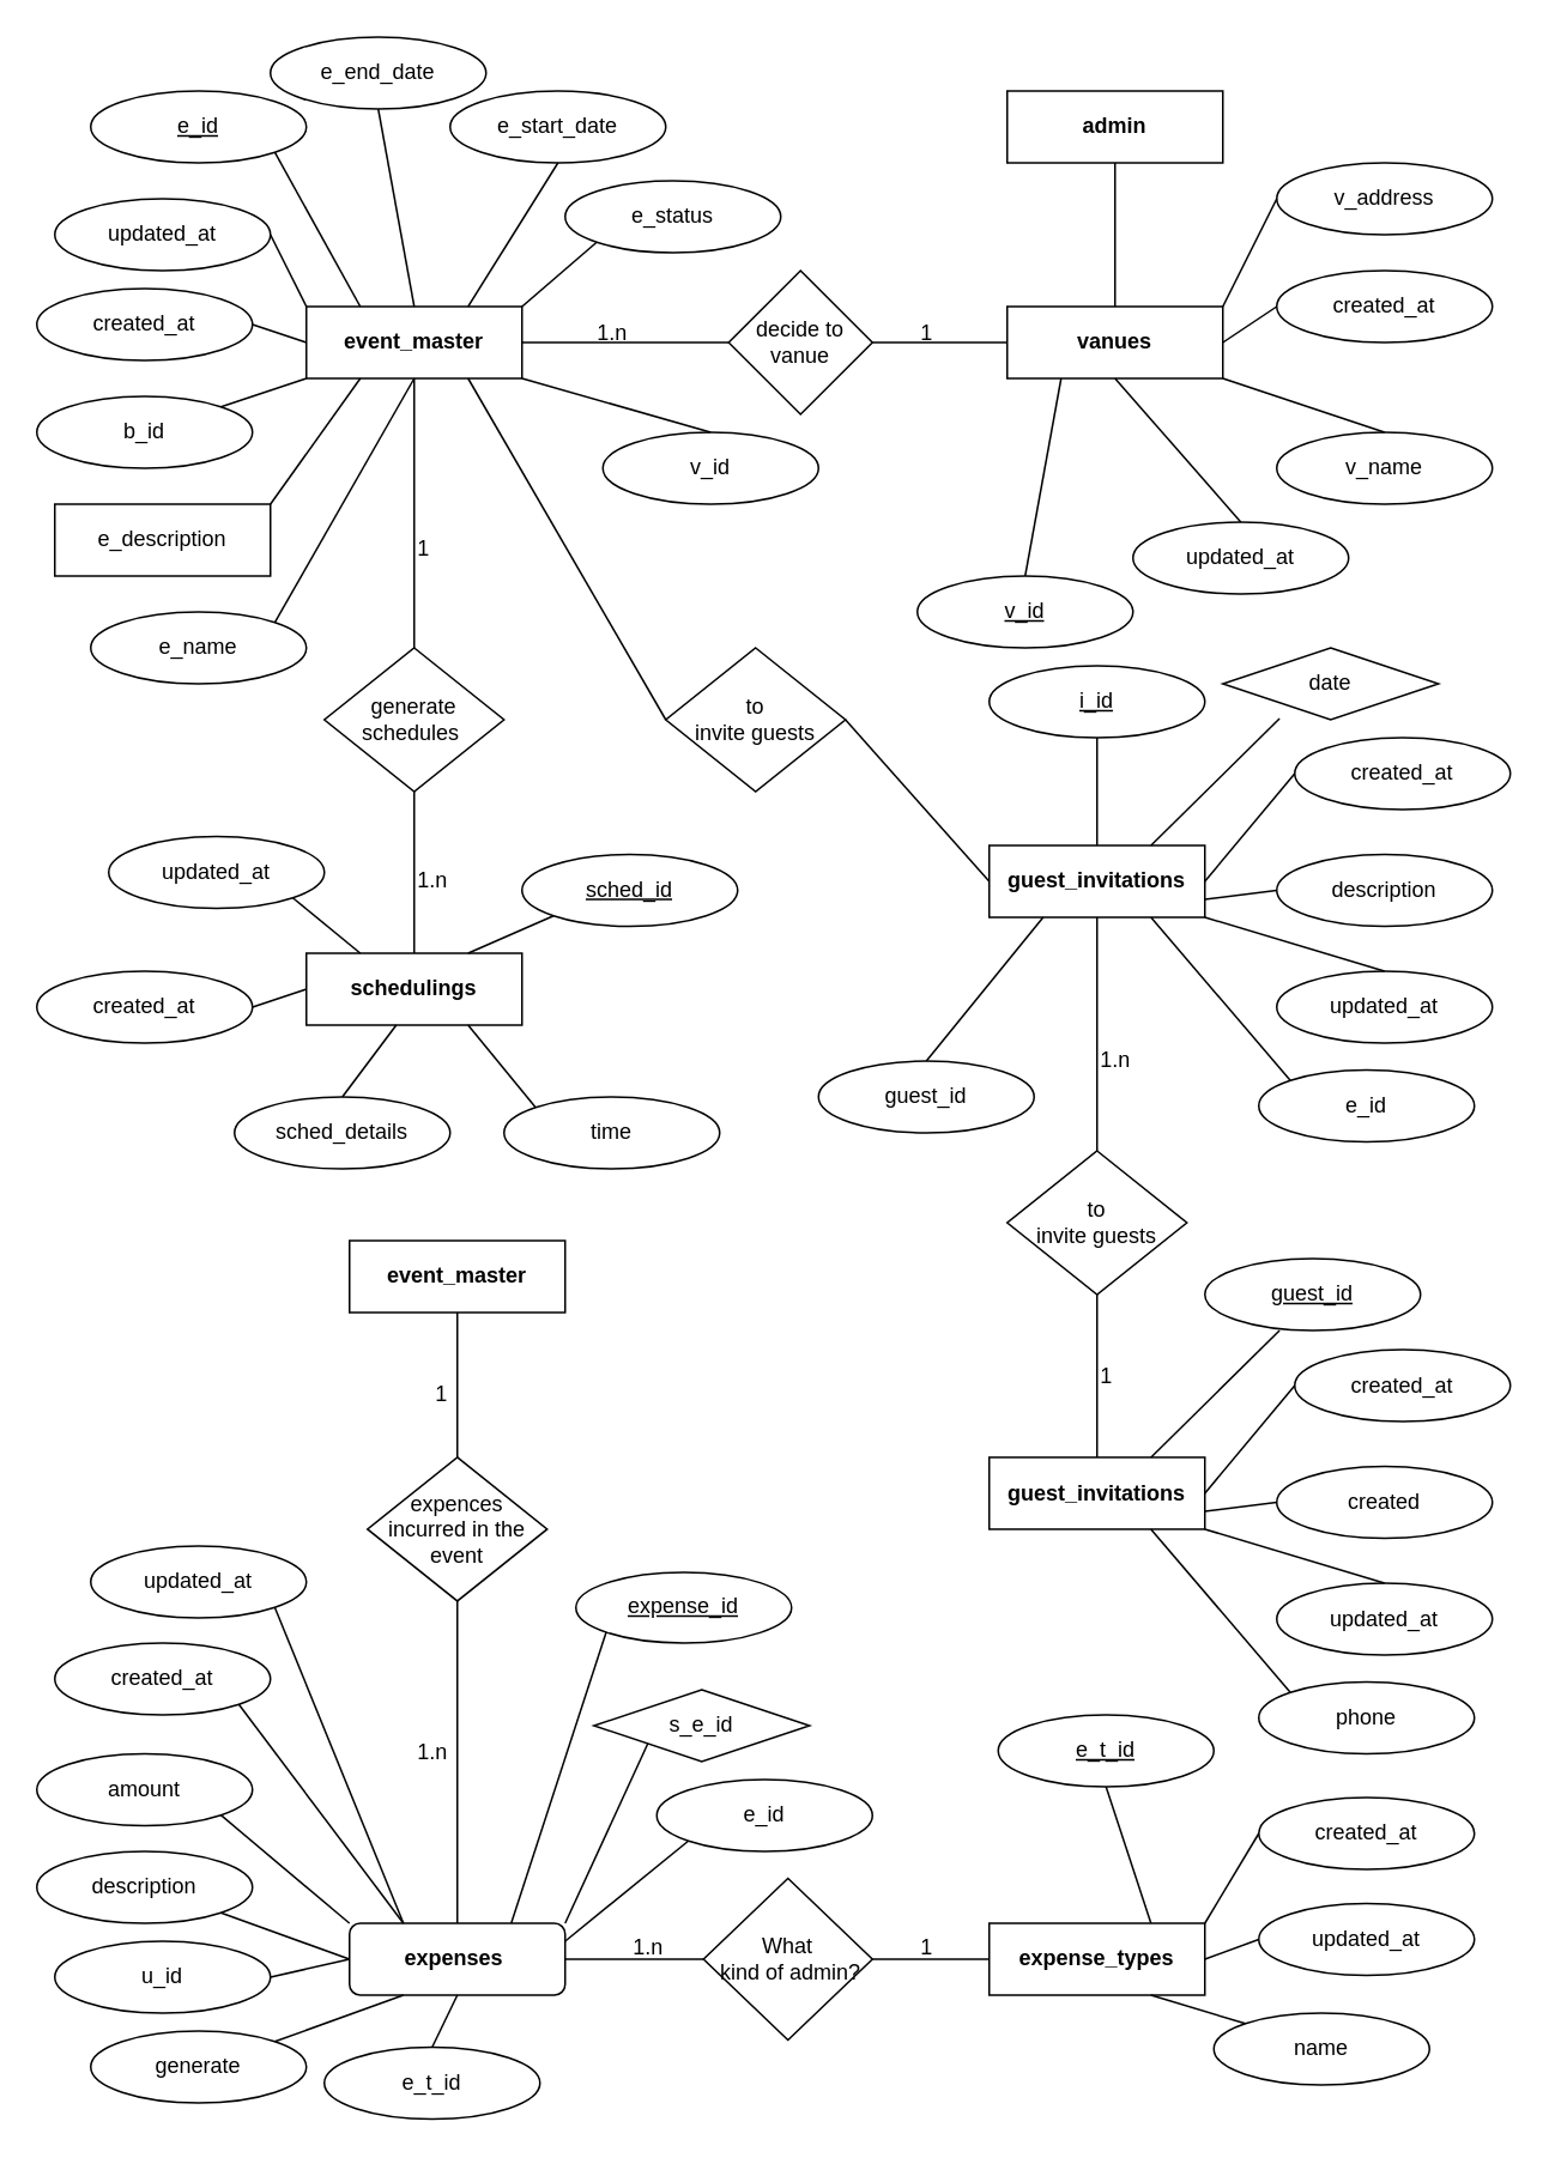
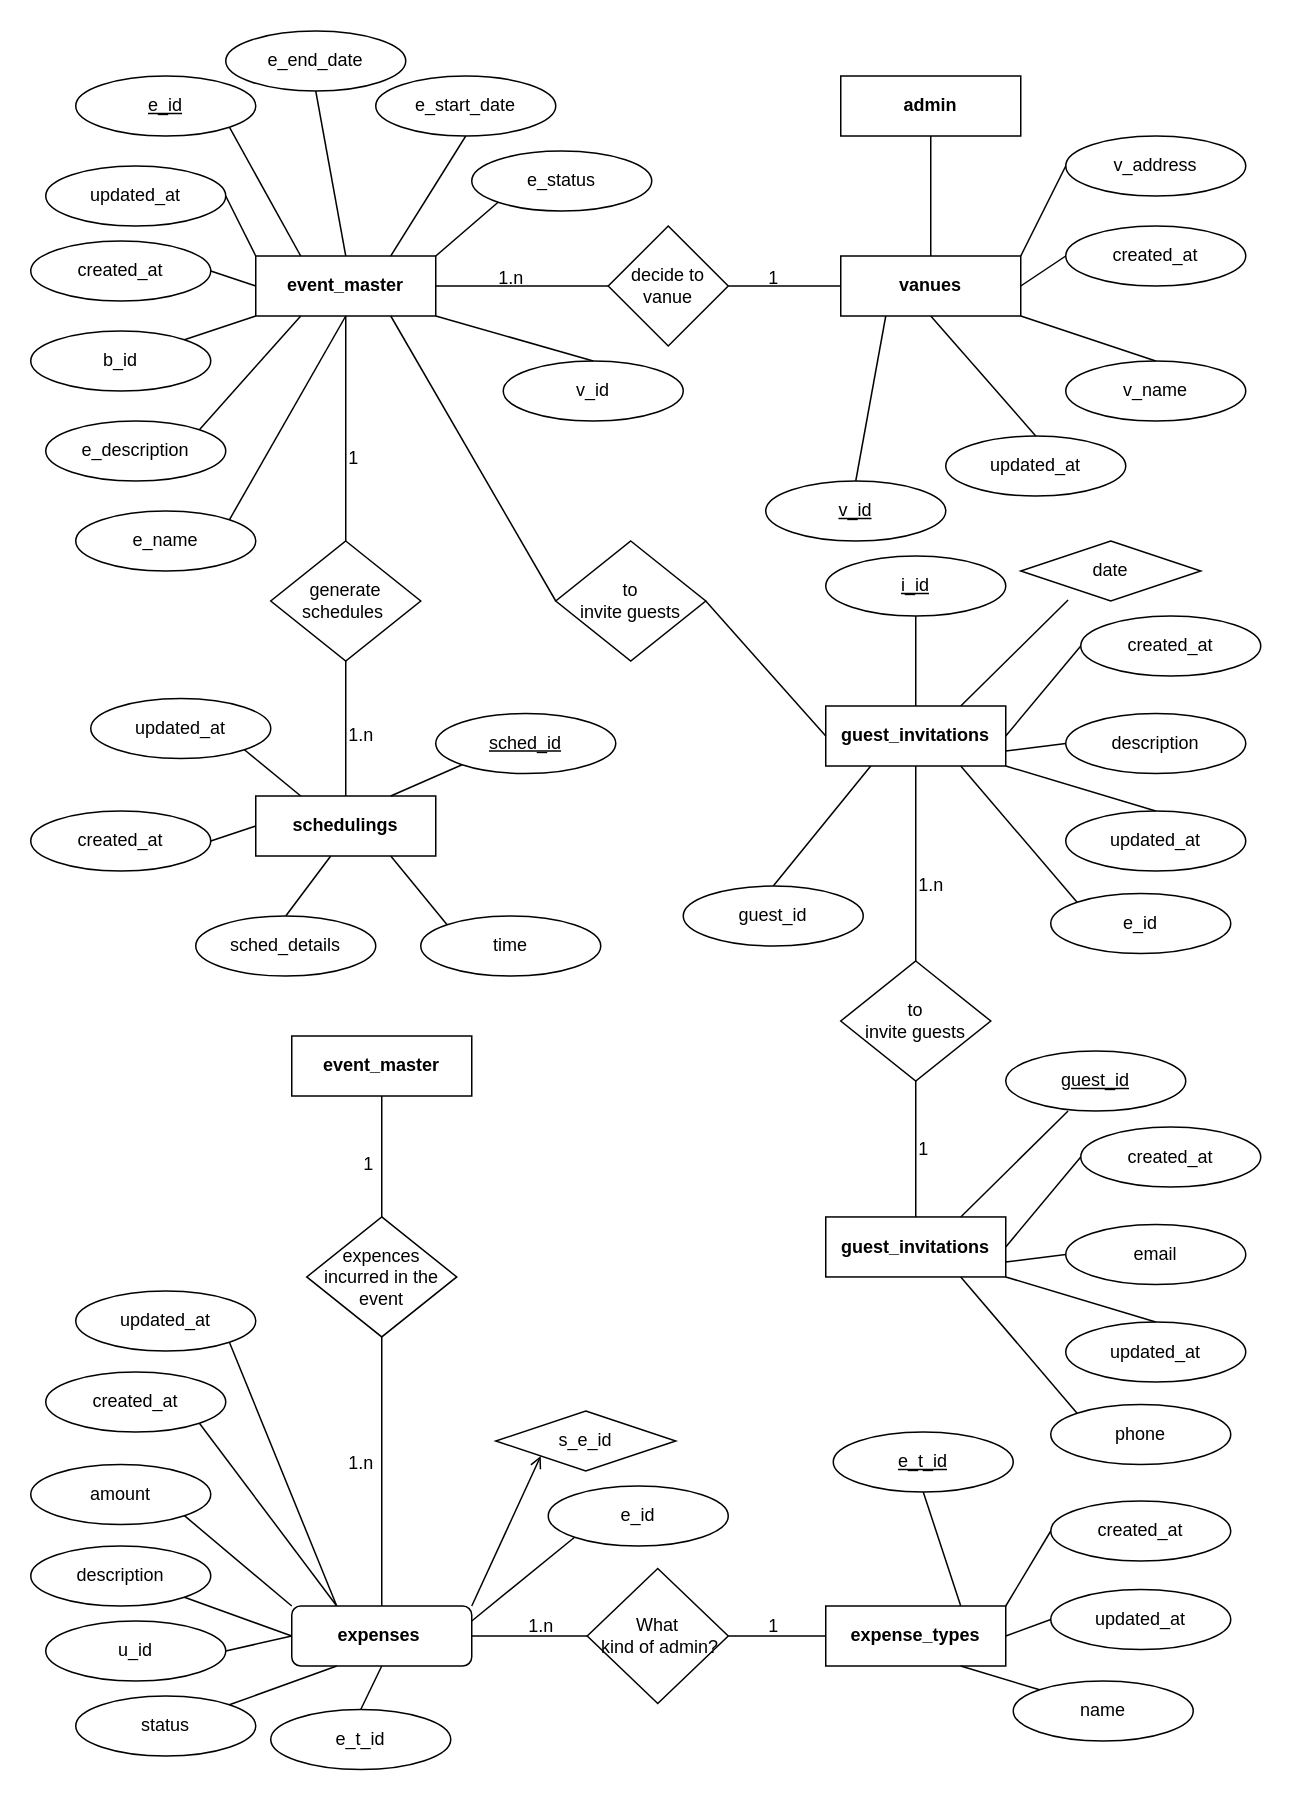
- <mxCell id="20" value="e_description" style="whiteSpace=wrap;html=1;strokeColor=default;fontSize=12;gradientColor=none;fontStyle=0;rounded=0;" parent="1" vertex="1"><mxGeometry x="30" y="280" width="120" height="40" as="geometry" /></mxCell>
+ <mxCell id="20" value="e_description" style="ellipse;whiteSpace=wrap;html=1;strokeColor=default;fontSize=12;gradientColor=none;fontStyle=0" parent="1" vertex="1"><mxGeometry x="30" y="280" width="120" height="40" as="geometry" /></mxCell>
- <mxCell id="78" value="created" style="ellipse;whiteSpace=wrap;html=1;strokeColor=default;fontSize=12;gradientColor=none;fontStyle=0" parent="1" vertex="1"><mxGeometry x="710" y="815.64" width="120" height="40" as="geometry" /></mxCell>
+ <mxCell id="78" value="email" style="ellipse;whiteSpace=wrap;html=1;strokeColor=default;fontSize=12;gradientColor=none;fontStyle=0" parent="1" vertex="1"><mxGeometry x="710" y="815.64" width="120" height="40" as="geometry" /></mxCell>
- <mxCell id="101" value="expense_id" style="ellipse;whiteSpace=wrap;html=1;strokeColor=default;fontSize=12;gradientColor=none;fontStyle=4" parent="1" vertex="1"><mxGeometry x="320" y="874.64" width="120" height="39.36" as="geometry" /></mxCell>
- <mxCell id="117" value="" style="endArrow=none;html=1;rounded=0;exitX=1;exitY=0;exitDx=0;exitDy=0;entryX=0;entryY=1;entryDx=0;entryDy=0;" parent="1" source="100" target="112" edge="1"><mxGeometry width="50" height="50" relative="1" as="geometry"><mxPoint x="294" y="1080" as="sourcePoint" /><mxPoint x="346.241" y="917.784" as="targetPoint" /></mxGeometry></mxCell>
+ <mxCell id="117" value="" style="endArrow=open;html=1;rounded=0;exitX=1;exitY=0;exitDx=0;exitDy=0;entryX=0;entryY=1;entryDx=0;entryDy=0;" parent="1" source="100" target="112" edge="1"><mxGeometry width="50" height="50" relative="1" as="geometry"><mxPoint x="294" y="1080" as="sourcePoint" /><mxPoint x="346.241" y="917.784" as="targetPoint" /></mxGeometry></mxCell>
- <mxCell id="107" value="" style="endArrow=none;html=1;rounded=0;exitX=0.75;exitY=0;exitDx=0;exitDy=0;entryX=0;entryY=1;entryDx=0;entryDy=0;" parent="1" source="100" target="101" edge="1"><mxGeometry width="50" height="50" relative="1" as="geometry"><mxPoint x="600" y="665.64" as="sourcePoint" /><mxPoint x="620" y="555.64" as="targetPoint" /></mxGeometry></mxCell>
- <mxCell id="115" value="generate" style="ellipse;whiteSpace=wrap;html=1;strokeColor=default;fontSize=12;gradientColor=none;fontStyle=0" parent="1" vertex="1"><mxGeometry x="50" y="1130" width="120" height="40" as="geometry" /></mxCell>
+ <mxCell id="115" value="status" style="ellipse;whiteSpace=wrap;html=1;strokeColor=default;fontSize=12;gradientColor=none;fontStyle=0" parent="1" vertex="1"><mxGeometry x="50" y="1130" width="120" height="40" as="geometry" /></mxCell>
